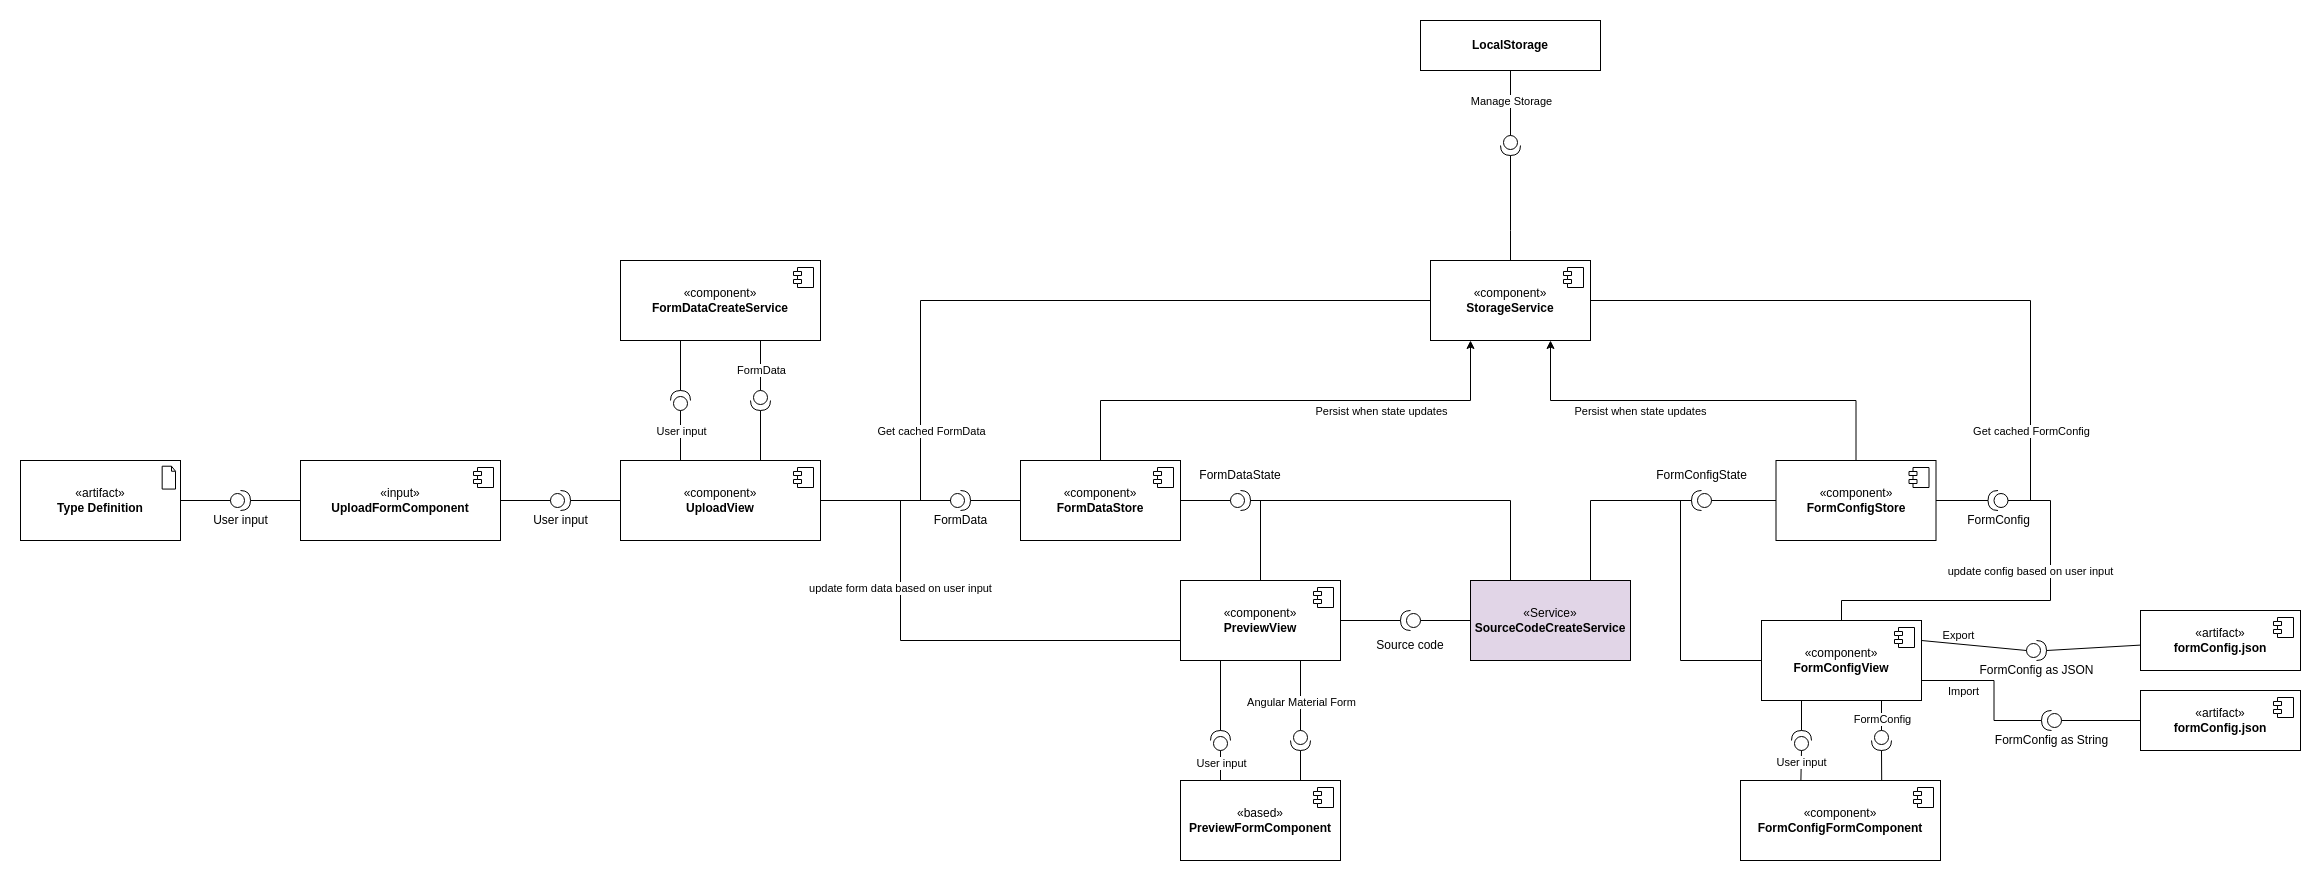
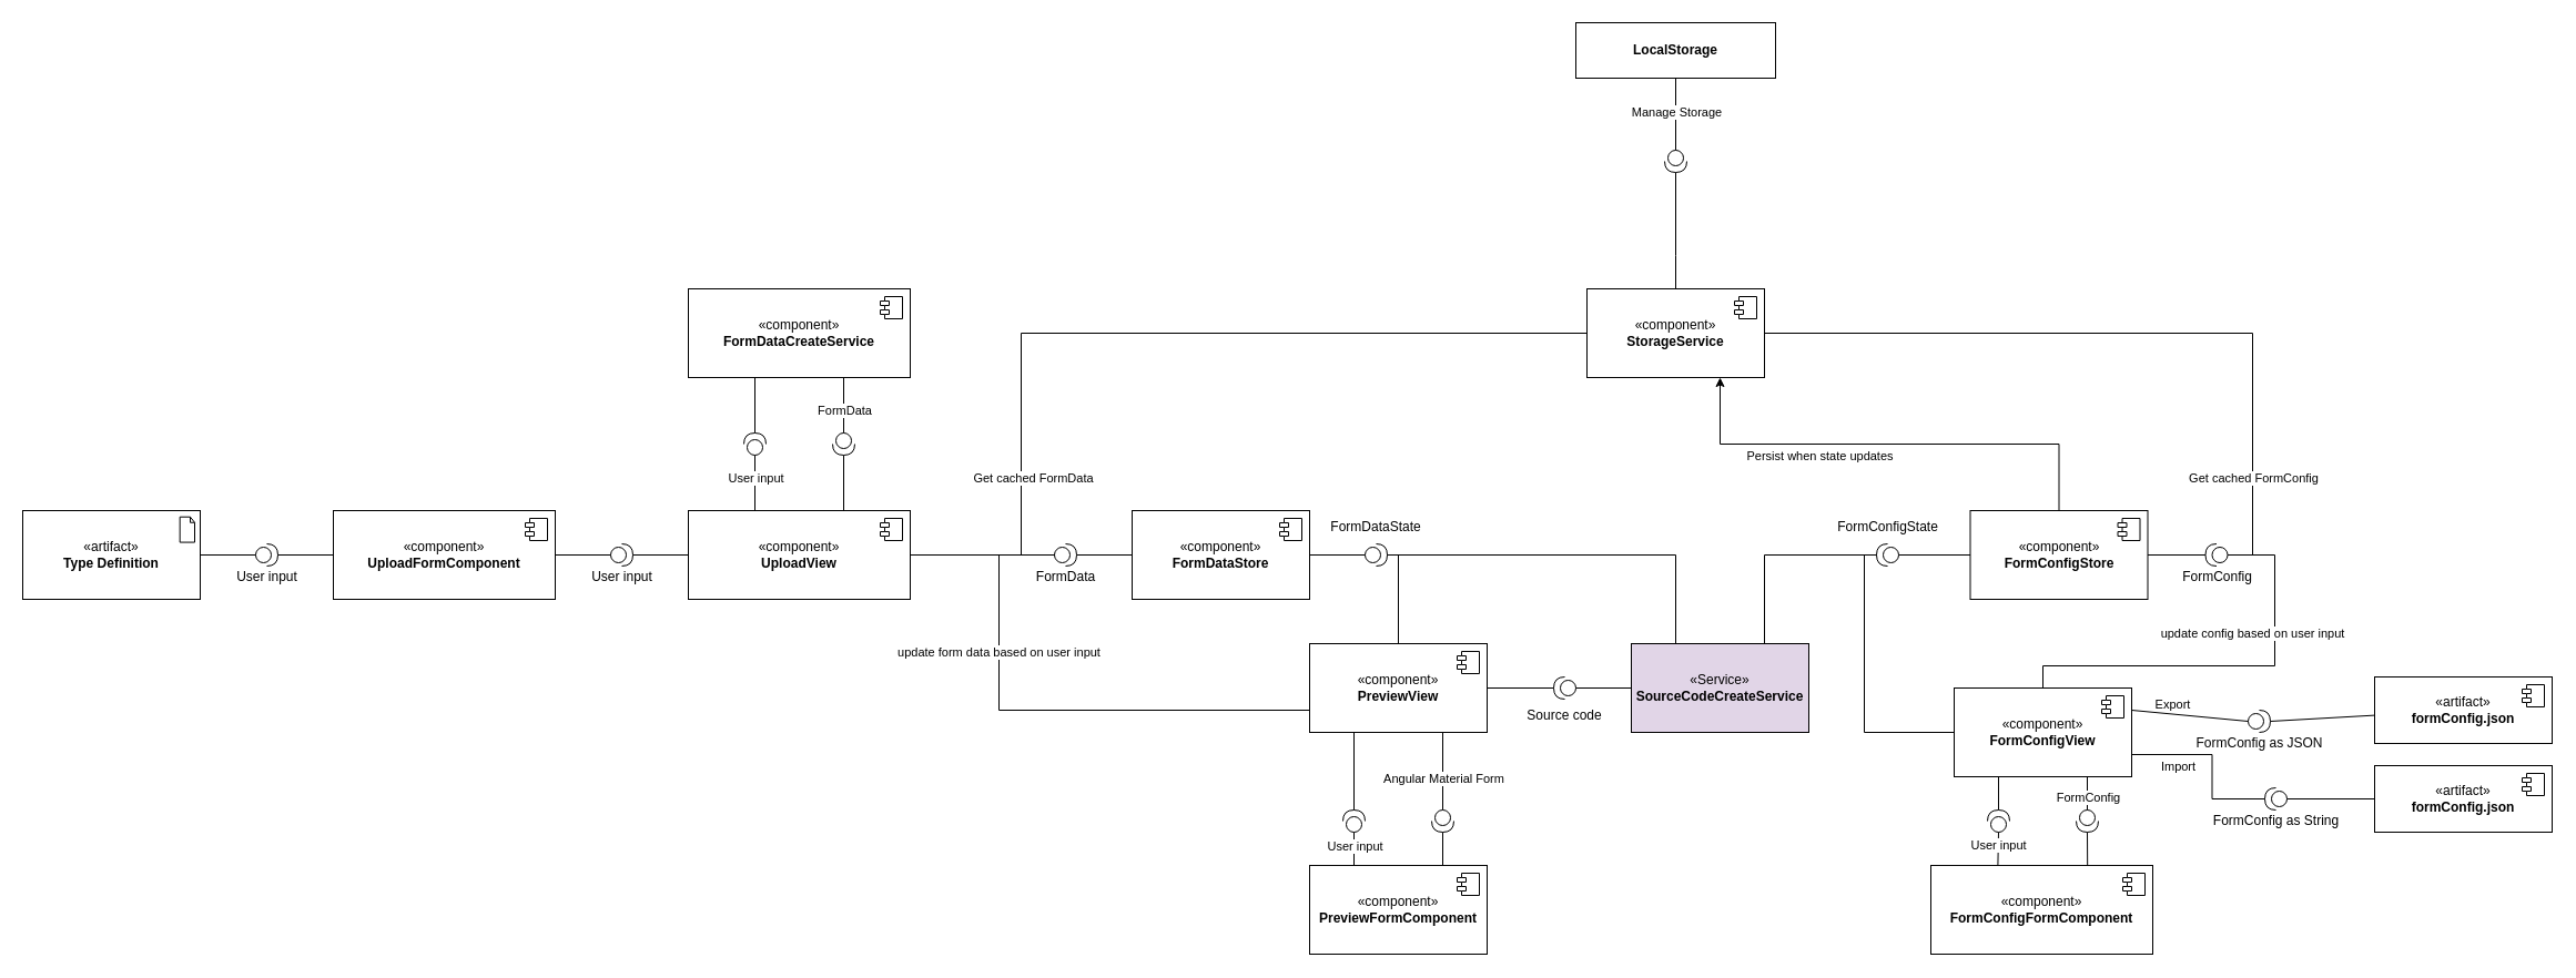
- <mxCell id="74" value="" style="endArrow=classic;html=1;rounded=0;entryX=0.25;entryY=1;entryDx=0;entryDy=0;exitX=0.5;exitY=0;exitDx=0;exitDy=0;edgeStyle=orthogonalEdgeStyle;" parent="1" source="5" target="26" edge="1"><mxGeometry width="50" height="50" relative="1" as="geometry"><mxPoint x="1260" y="480" as="sourcePoint" /><mxPoint x="1310" y="430" as="targetPoint" /><Array as="points"><mxPoint x="1100" y="400" /><mxPoint x="1470" y="400" /></Array></mxGeometry></mxCell>
- <mxCell id="75" value="Persist when state updates" style="edgeLabel;html=1;align=center;verticalAlign=middle;resizable=0;points=[];" parent="74" vertex="1" connectable="0"><mxGeometry x="0.319" y="3" relative="1" as="geometry"><mxPoint x="17" y="13" as="offset" /></mxGeometry></mxCell>
- <mxCell id="92" value="«input»&lt;br&gt;&lt;b&gt;UploadFormComponent&lt;/b&gt;" style="html=1;dropTarget=0;whiteSpace=wrap;" parent="1" vertex="1"><mxGeometry x="300" y="460" width="200" height="80" as="geometry" /></mxCell>
+ <mxCell id="92" value="«component»&lt;br&gt;&lt;b&gt;UploadFormComponent&lt;/b&gt;" style="html=1;dropTarget=0;whiteSpace=wrap;" parent="1" vertex="1"><mxGeometry x="300" y="460" width="200" height="80" as="geometry" /></mxCell>
- <mxCell id="48" value="«based»&lt;br&gt;&lt;b&gt;PreviewFormComponent&lt;/b&gt;" style="html=1;dropTarget=0;whiteSpace=wrap;" parent="1" vertex="1"><mxGeometry x="1180" y="780" width="160" height="80" as="geometry" /></mxCell>
+ <mxCell id="48" value="«component»&lt;br&gt;&lt;b&gt;PreviewFormComponent&lt;/b&gt;" style="html=1;dropTarget=0;whiteSpace=wrap;" parent="1" vertex="1"><mxGeometry x="1180" y="780" width="160" height="80" as="geometry" /></mxCell>
